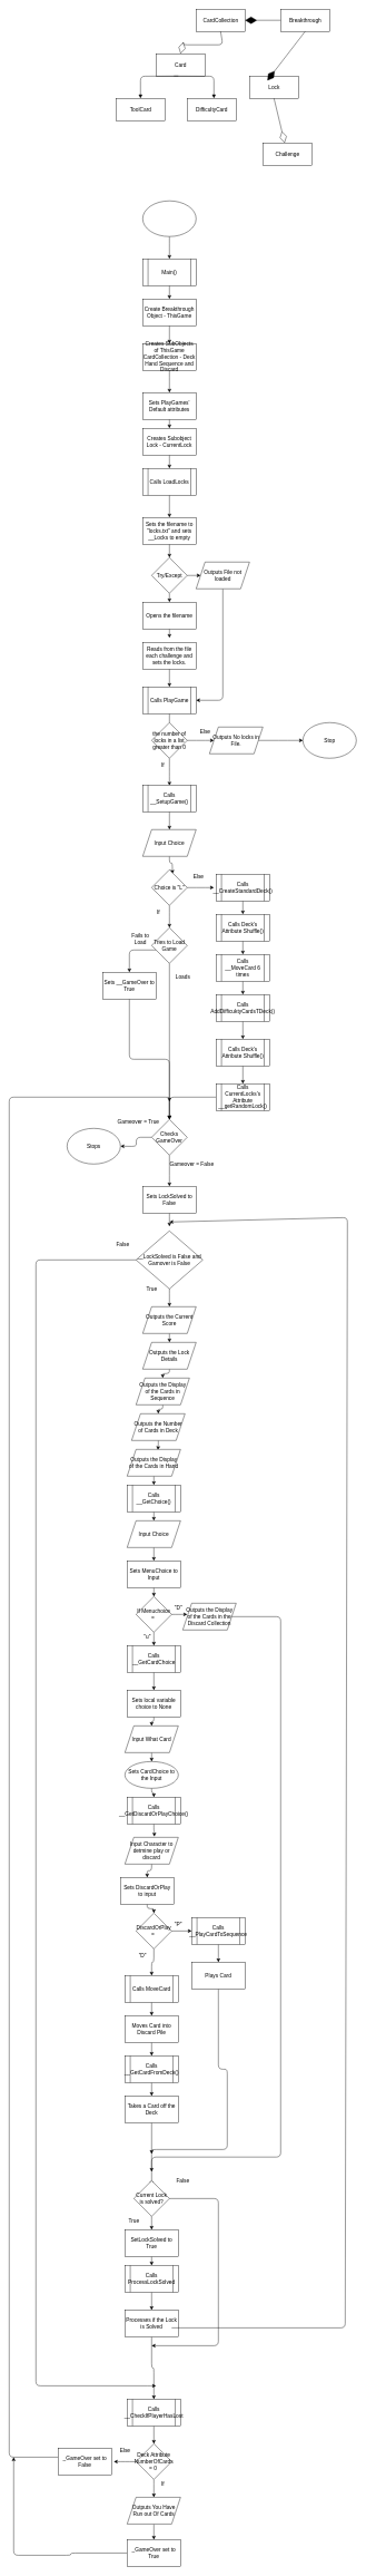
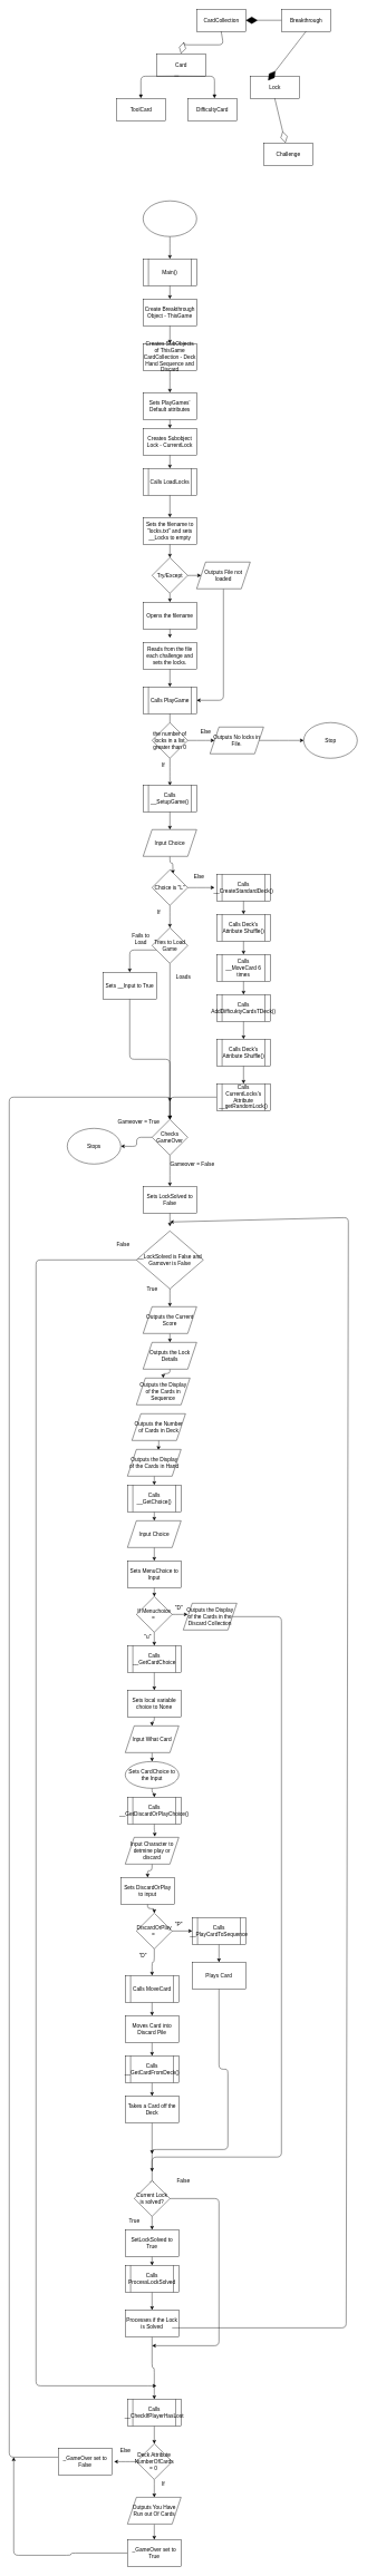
- <mxCell id="75" value="Sets __GameOver to True" style="rounded=0;whiteSpace=wrap;html=1;" vertex="1" parent="1"><mxGeometry x="230" y="2180" width="120" height="60" as="geometry" /></mxCell>
+ <mxCell id="75" value="Sets __Input to True" style="rounded=0;whiteSpace=wrap;html=1;" vertex="1" parent="1"><mxGeometry x="230" y="2180" width="120" height="60" as="geometry" /></mxCell>
- <mxCell id="95" style="edgeStyle=orthogonalEdgeStyle;html=1;" edge="1" parent="1" source="96" target="98"><mxGeometry relative="1" as="geometry" /></mxCell>
